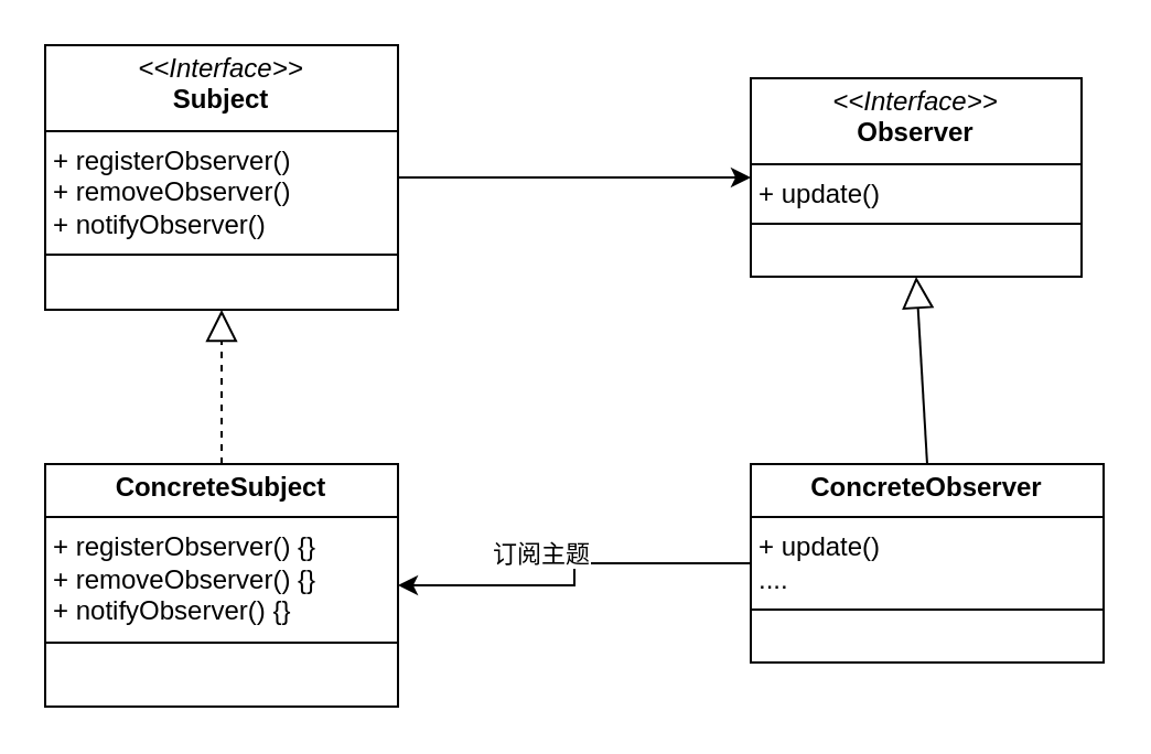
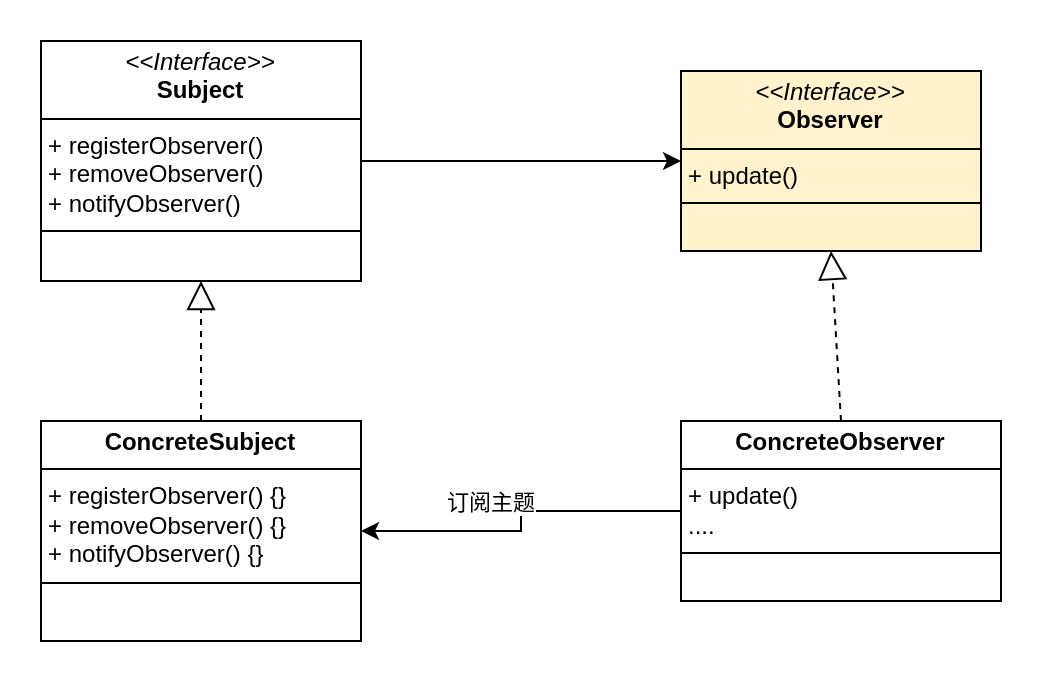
- <mxCell id="6" value="&lt;p style=&quot;margin:0px;margin-top:4px;text-align:center;&quot;&gt;&lt;i&gt;&amp;lt;&amp;lt;Interface&amp;gt;&amp;gt;&lt;/i&gt;&lt;br&gt;&lt;b&gt;Observer&lt;/b&gt;&lt;/p&gt;&lt;hr size=&quot;1&quot; style=&quot;border-style:solid;&quot;&gt;&lt;p style=&quot;margin:0px;margin-left:4px;&quot;&gt;+ update()&lt;br&gt;&lt;/p&gt;&lt;hr size=&quot;1&quot; style=&quot;border-style:solid;&quot;&gt;&lt;p style=&quot;margin:0px;margin-left:4px;&quot;&gt;&lt;br&gt;&lt;/p&gt;" style="verticalAlign=top;align=left;overflow=fill;html=1;whiteSpace=wrap;" vertex="1" parent="1"><mxGeometry x="340" y="35" width="150" height="90" as="geometry" /></mxCell>
+ <mxCell id="6" value="&lt;p style=&quot;margin:0px;margin-top:4px;text-align:center;&quot;&gt;&lt;i&gt;&amp;lt;&amp;lt;Interface&amp;gt;&amp;gt;&lt;/i&gt;&lt;br&gt;&lt;b&gt;Observer&lt;/b&gt;&lt;/p&gt;&lt;hr size=&quot;1&quot; style=&quot;border-style:solid;&quot;&gt;&lt;p style=&quot;margin:0px;margin-left:4px;&quot;&gt;+ update()&lt;br&gt;&lt;/p&gt;&lt;hr size=&quot;1&quot; style=&quot;border-style:solid;&quot;&gt;&lt;p style=&quot;margin:0px;margin-left:4px;&quot;&gt;&lt;br&gt;&lt;/p&gt;" style="verticalAlign=top;align=left;overflow=fill;html=1;whiteSpace=wrap;fillColor=#fff2cc;" vertex="1" parent="1"><mxGeometry x="340" y="35" width="150" height="90" as="geometry" /></mxCell>
- <mxCell id="10" value="" style="endArrow=block;dashed=0;endFill=0;endSize=12;html=1;rounded=0;exitX=0.5;exitY=0;exitDx=0;exitDy=0;entryX=0.5;entryY=1;entryDx=0;entryDy=0;" edge="1" parent="1" source="9" target="6"><mxGeometry width="160" relative="1" as="geometry"><mxPoint x="455" y="160" as="sourcePoint" /><mxPoint x="615" y="160" as="targetPoint" /></mxGeometry></mxCell>
+ <mxCell id="10" value="" style="endArrow=block;dashed=1;endFill=0;endSize=12;html=1;rounded=0;exitX=0.5;exitY=0;exitDx=0;exitDy=0;entryX=0.5;entryY=1;entryDx=0;entryDy=0;" edge="1" parent="1" source="9" target="6"><mxGeometry width="160" relative="1" as="geometry"><mxPoint x="455" y="160" as="sourcePoint" /><mxPoint x="615" y="160" as="targetPoint" /></mxGeometry></mxCell>
